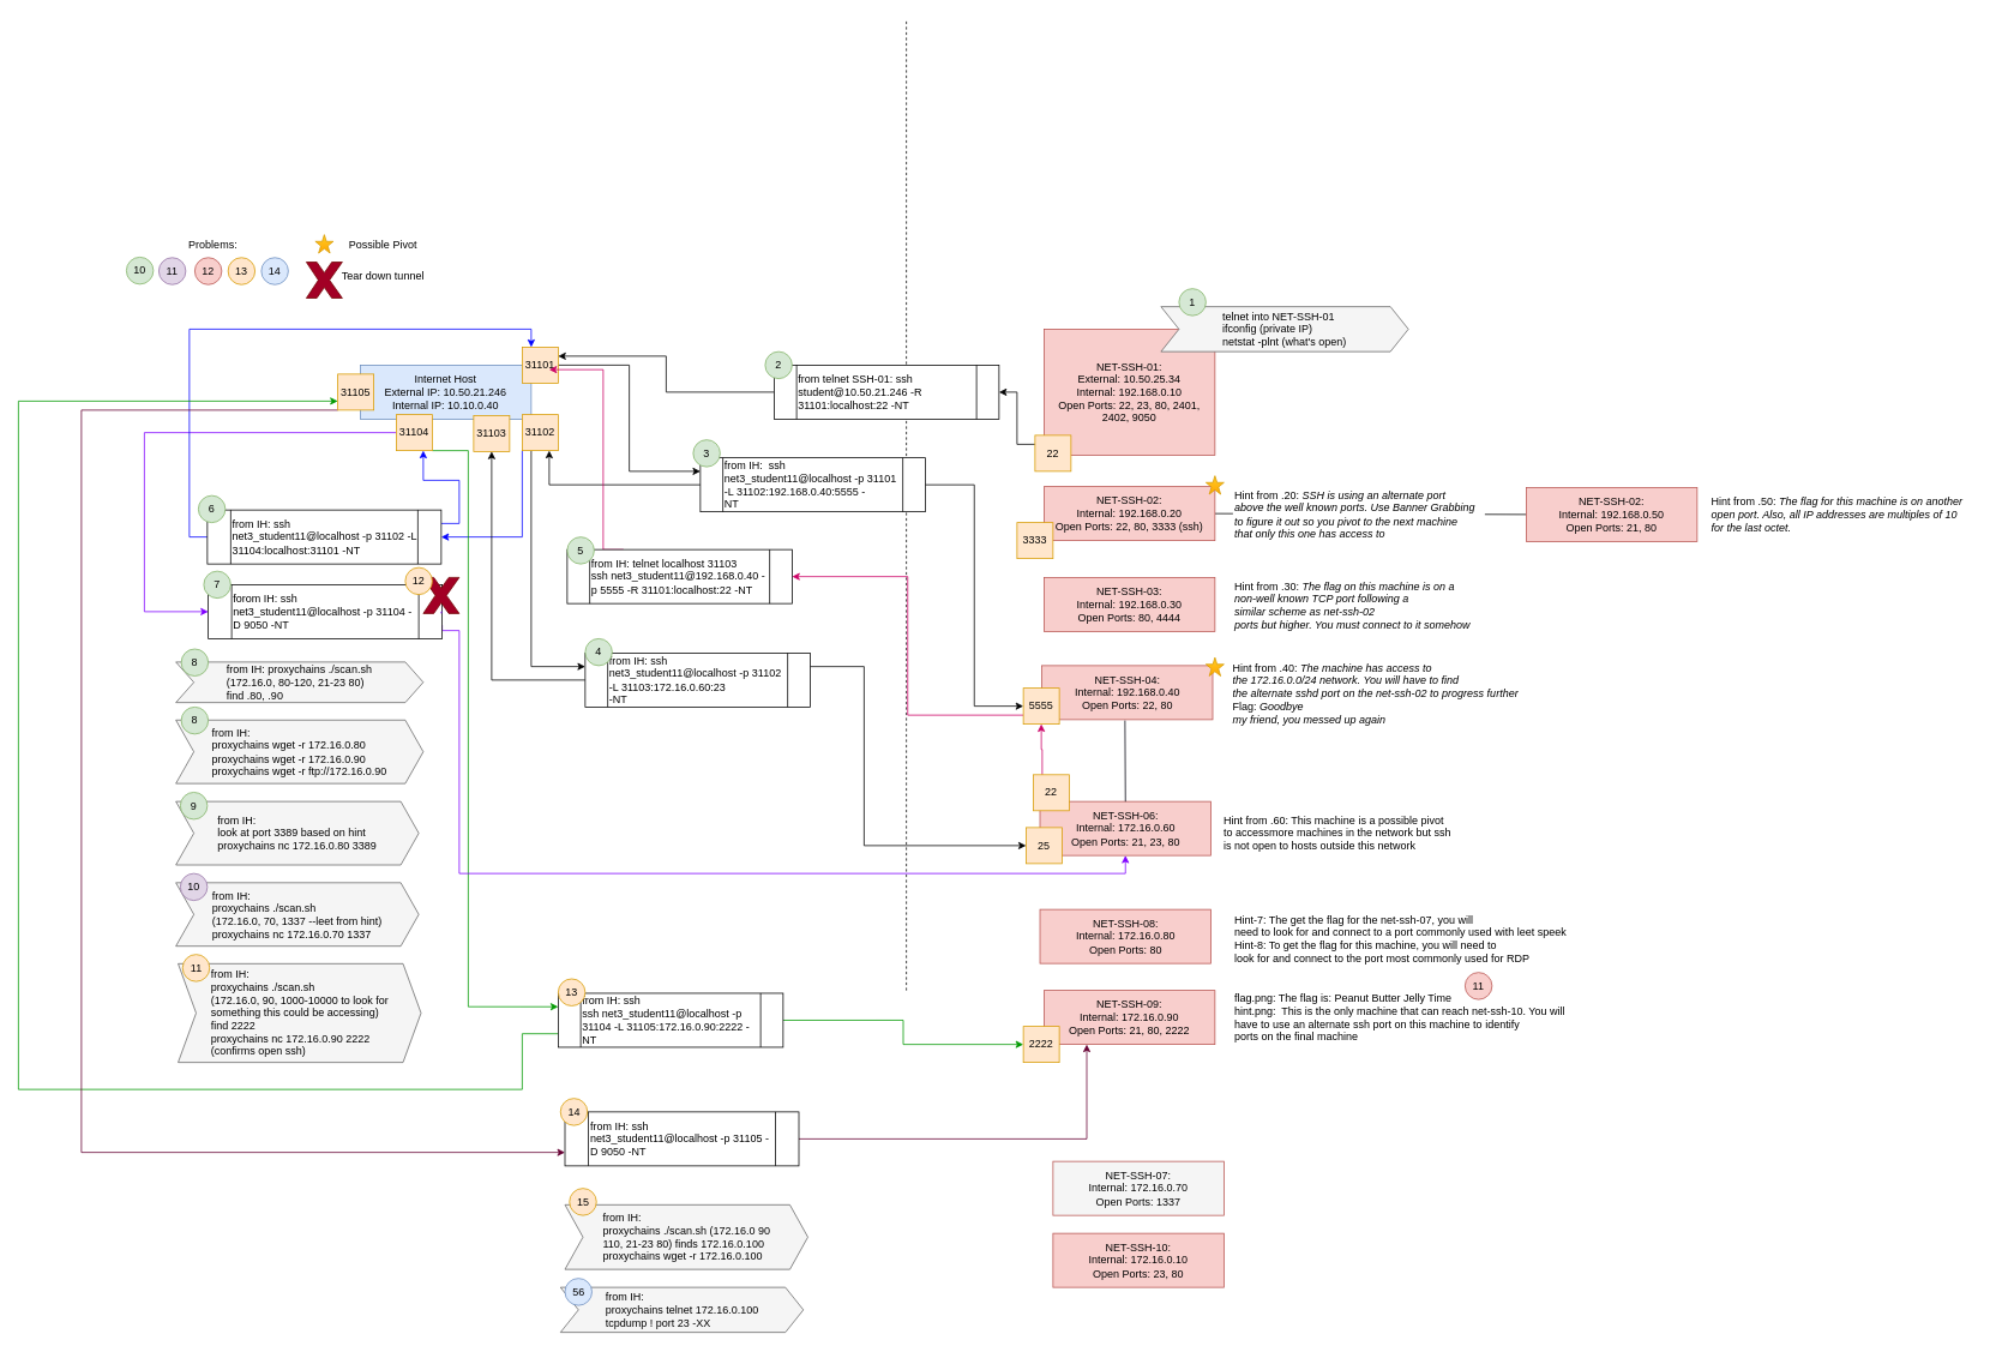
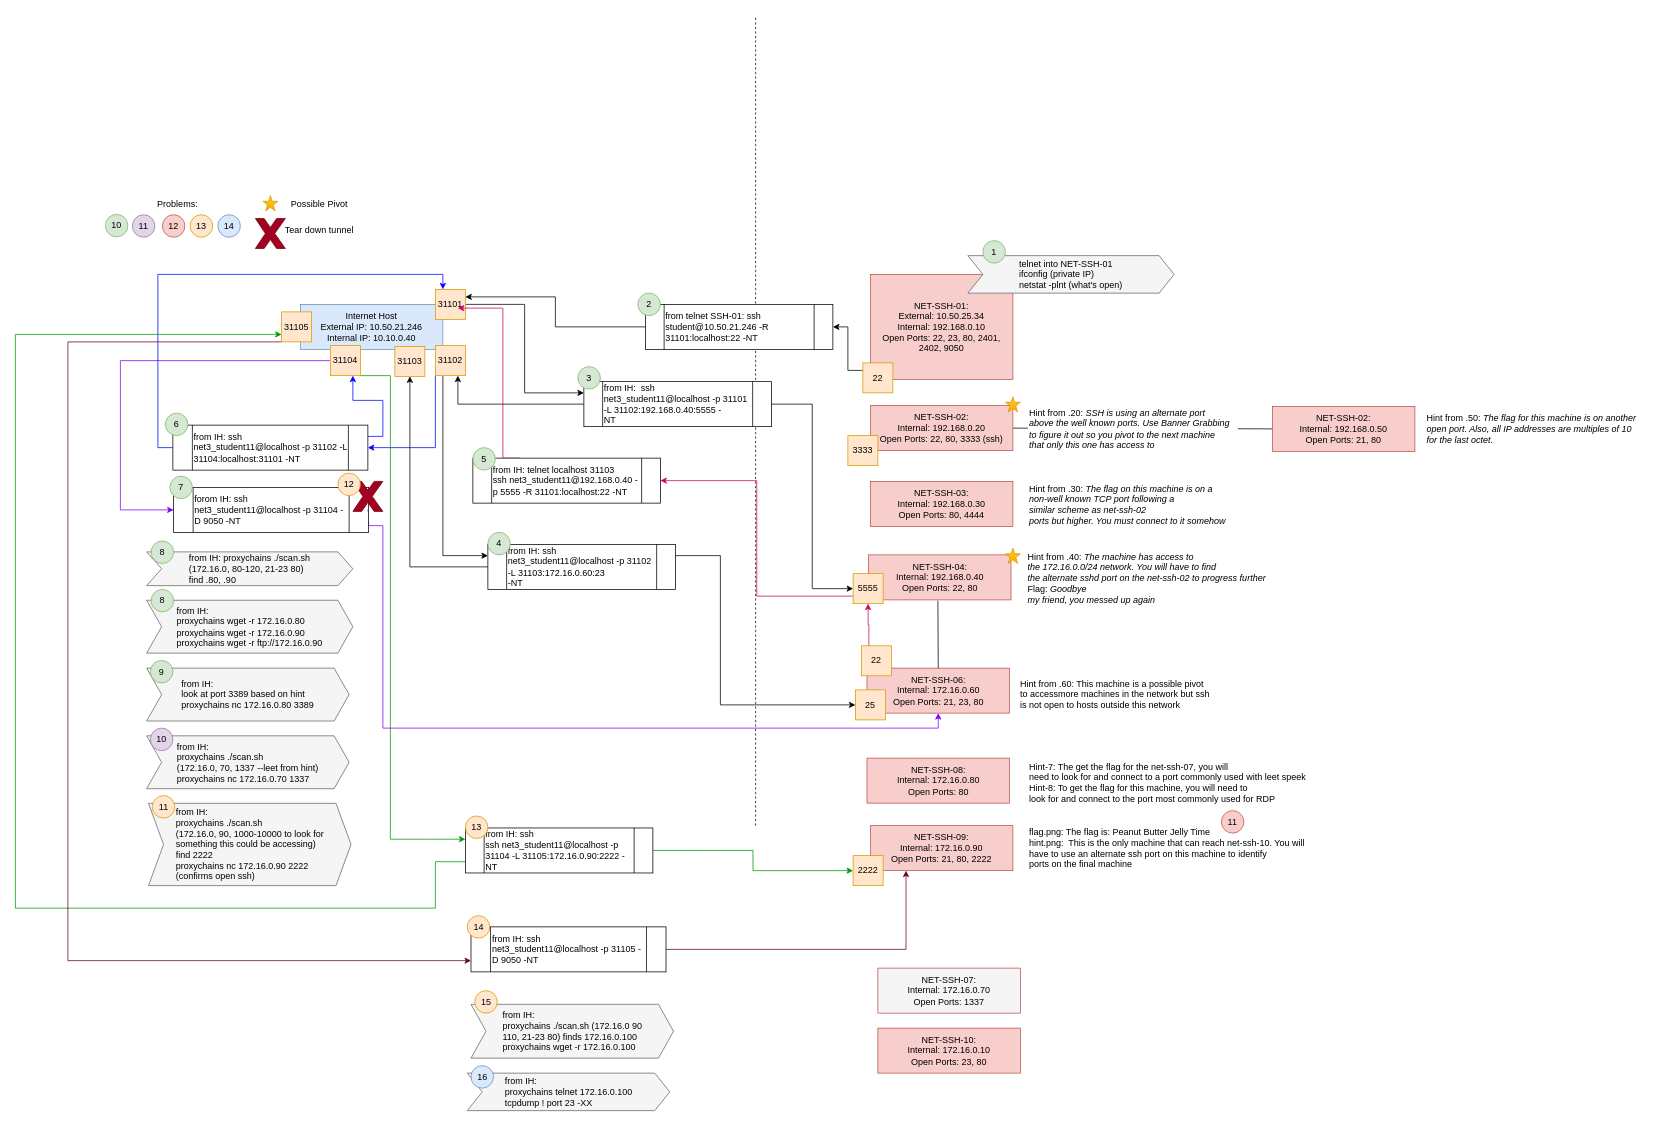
- <mxCell id="101" value="56" style="ellipse;whiteSpace=wrap;html=1;aspect=fixed;fillColor=#dae8fc;strokeColor=#6c8ebf;" vertex="1" parent="1"><mxGeometry x="627.5" y="1420" width="30" height="30" as="geometry" /></mxCell>
+ <mxCell id="101" value="16" style="ellipse;whiteSpace=wrap;html=1;aspect=fixed;fillColor=#dae8fc;strokeColor=#6c8ebf;" vertex="1" parent="1"><mxGeometry x="627.5" y="1420" width="30" height="30" as="geometry" /></mxCell>
